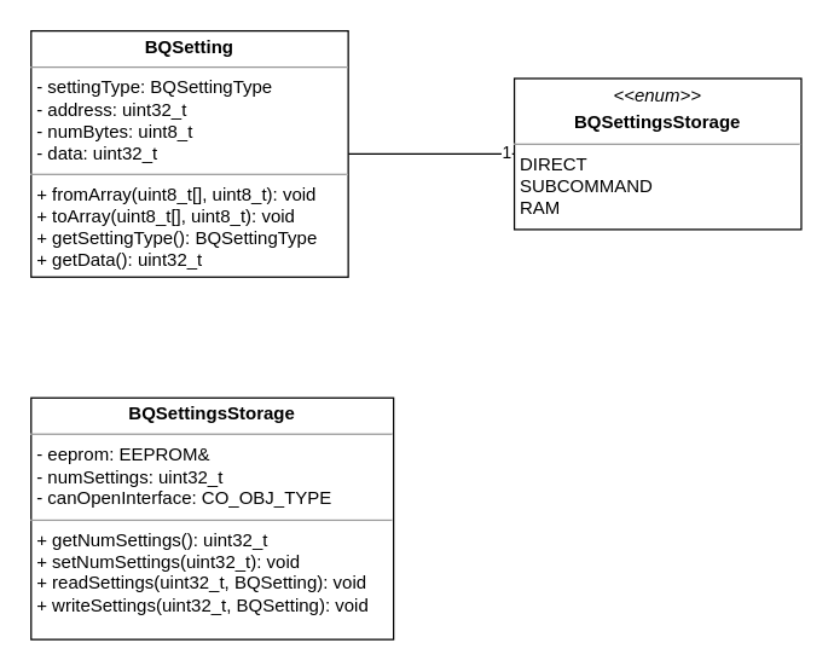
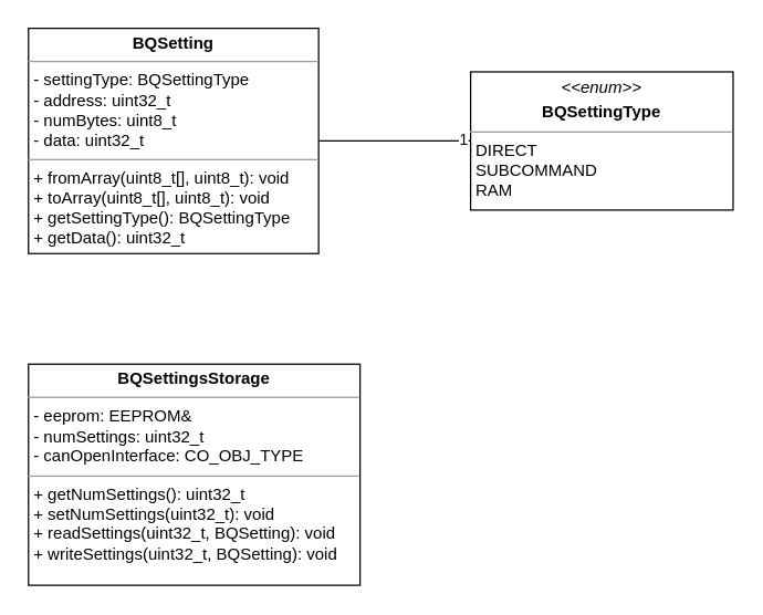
- <mxCell id="5" value="&lt;p style=&quot;margin: 0px ; margin-top: 4px ; text-align: center&quot;&gt;&lt;i&gt;&amp;lt;&amp;lt;enum&amp;gt;&amp;gt;&lt;/i&gt;&lt;br&gt;&lt;/p&gt;&lt;p style=&quot;margin: 0px ; margin-top: 4px ; text-align: center&quot;&gt;&lt;b&gt;BQSettingsStorage&lt;/b&gt;&lt;/p&gt;&lt;hr size=&quot;1&quot;&gt;&lt;p style=&quot;margin: 0px ; margin-left: 4px&quot;&gt;DIRECT&lt;/p&gt;&lt;p style=&quot;margin: 0px ; margin-left: 4px&quot;&gt;SUBCOMMAND&lt;/p&gt;&lt;p style=&quot;margin: 0px ; margin-left: 4px&quot;&gt;RAM&lt;/p&gt;" style="verticalAlign=top;align=left;overflow=fill;fontSize=12;fontFamily=Helvetica;html=1;rounded=0;shadow=0;comic=0;labelBackgroundColor=none;strokeWidth=1" parent="1" vertex="1"><mxGeometry x="340" y="51.5" width="190" height="100" as="geometry" /></mxCell>
+ <mxCell id="5" value="&lt;p style=&quot;margin: 0px ; margin-top: 4px ; text-align: center&quot;&gt;&lt;i&gt;&amp;lt;&amp;lt;enum&amp;gt;&amp;gt;&lt;/i&gt;&lt;br&gt;&lt;/p&gt;&lt;p style=&quot;margin: 0px ; margin-top: 4px ; text-align: center&quot;&gt;&lt;b&gt;BQSettingType&lt;/b&gt;&lt;/p&gt;&lt;hr size=&quot;1&quot;&gt;&lt;p style=&quot;margin: 0px ; margin-left: 4px&quot;&gt;DIRECT&lt;/p&gt;&lt;p style=&quot;margin: 0px ; margin-left: 4px&quot;&gt;SUBCOMMAND&lt;/p&gt;&lt;p style=&quot;margin: 0px ; margin-left: 4px&quot;&gt;RAM&lt;/p&gt;" style="verticalAlign=top;align=left;overflow=fill;fontSize=12;fontFamily=Helvetica;html=1;rounded=0;shadow=0;comic=0;labelBackgroundColor=none;strokeWidth=1" parent="1" vertex="1"><mxGeometry x="340" y="51.5" width="190" height="100" as="geometry" /></mxCell>
